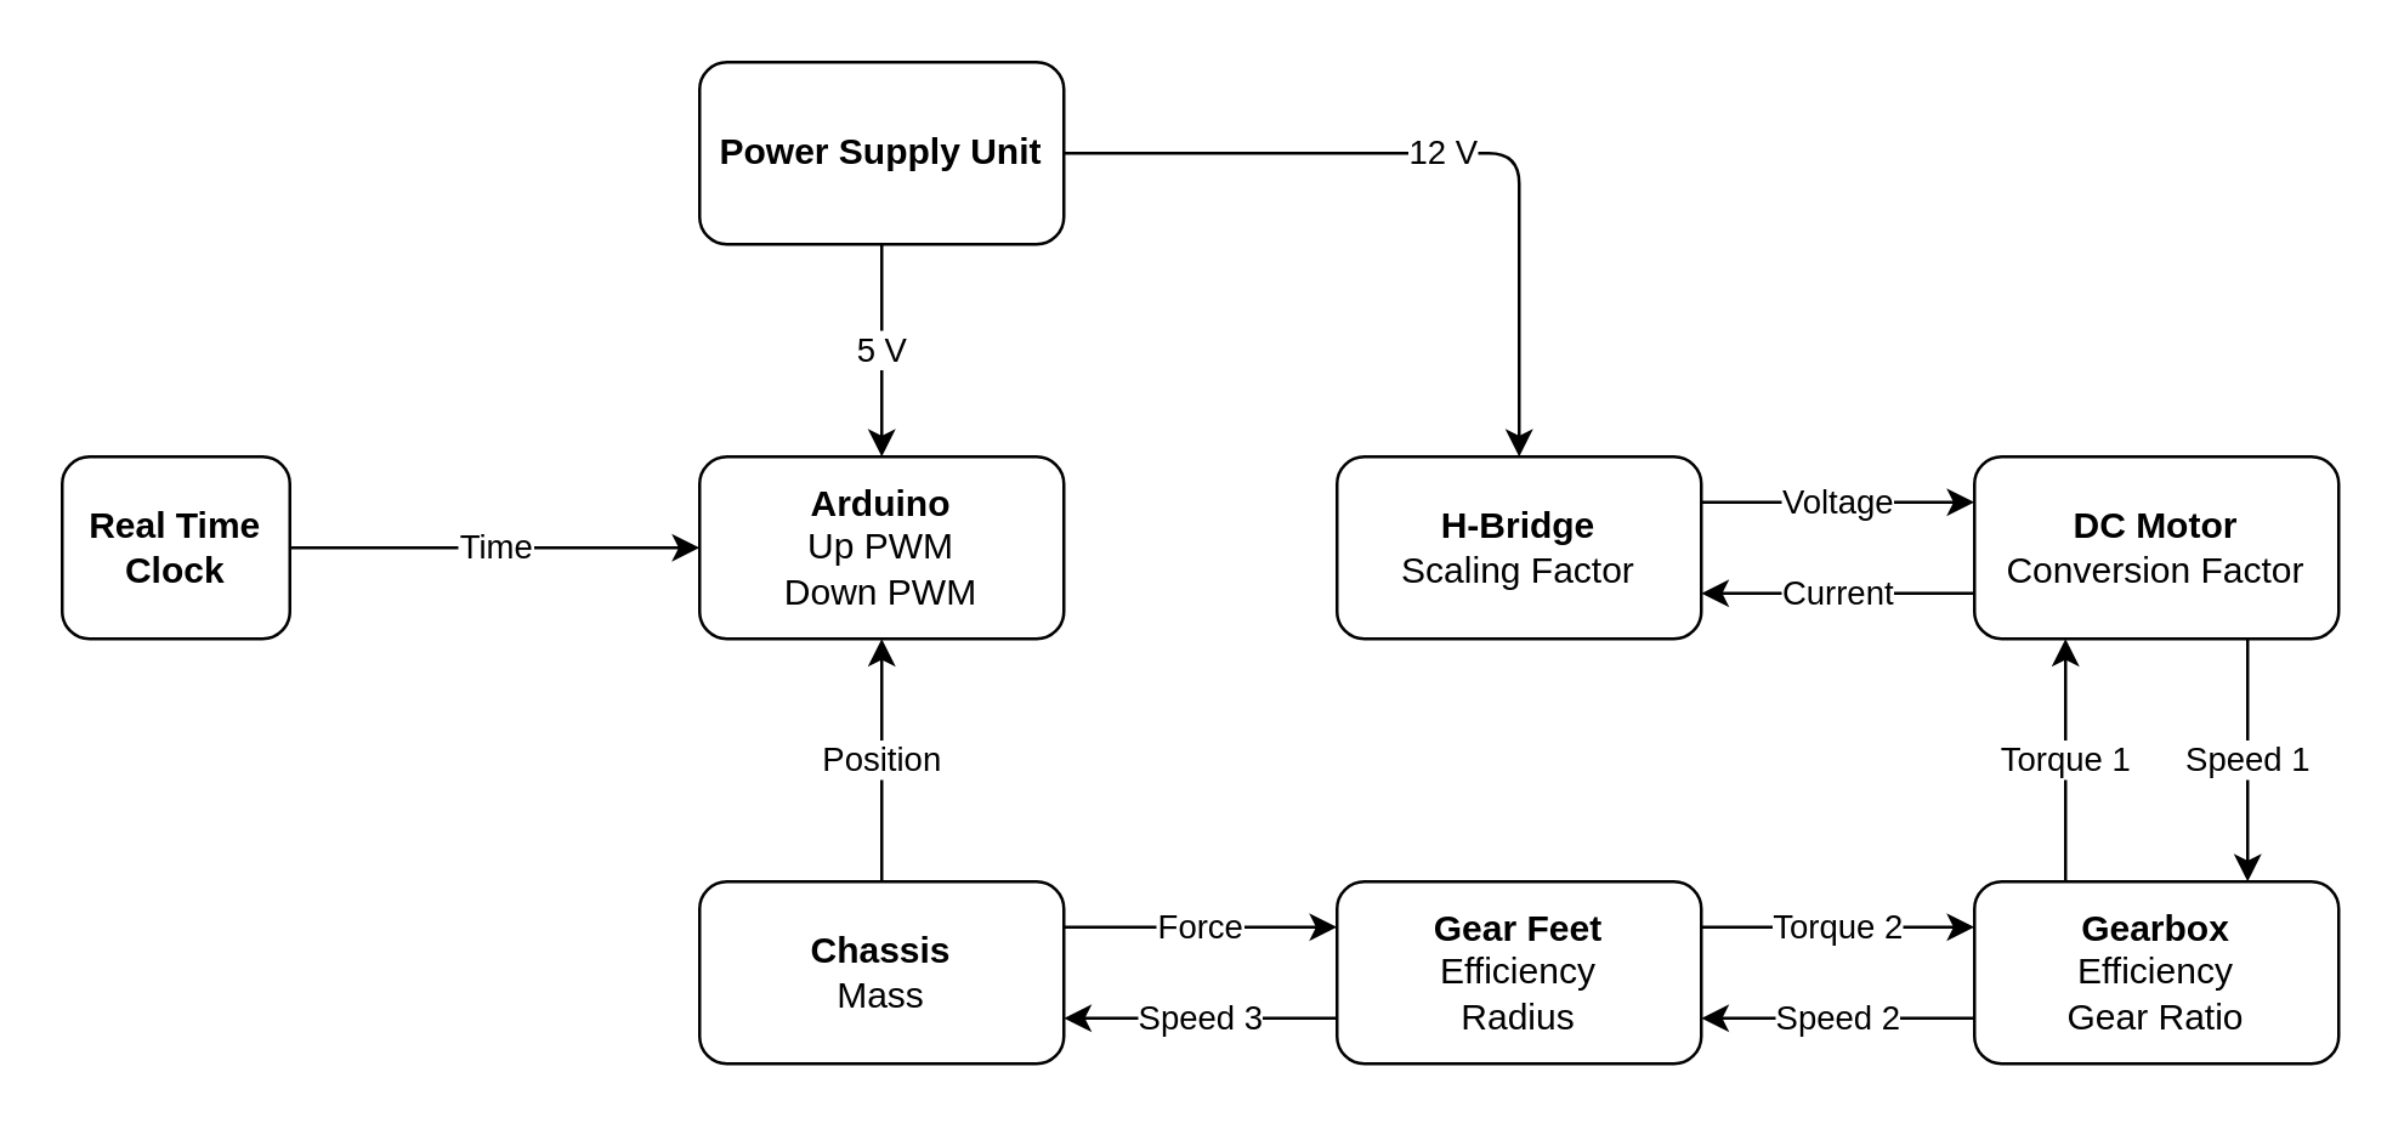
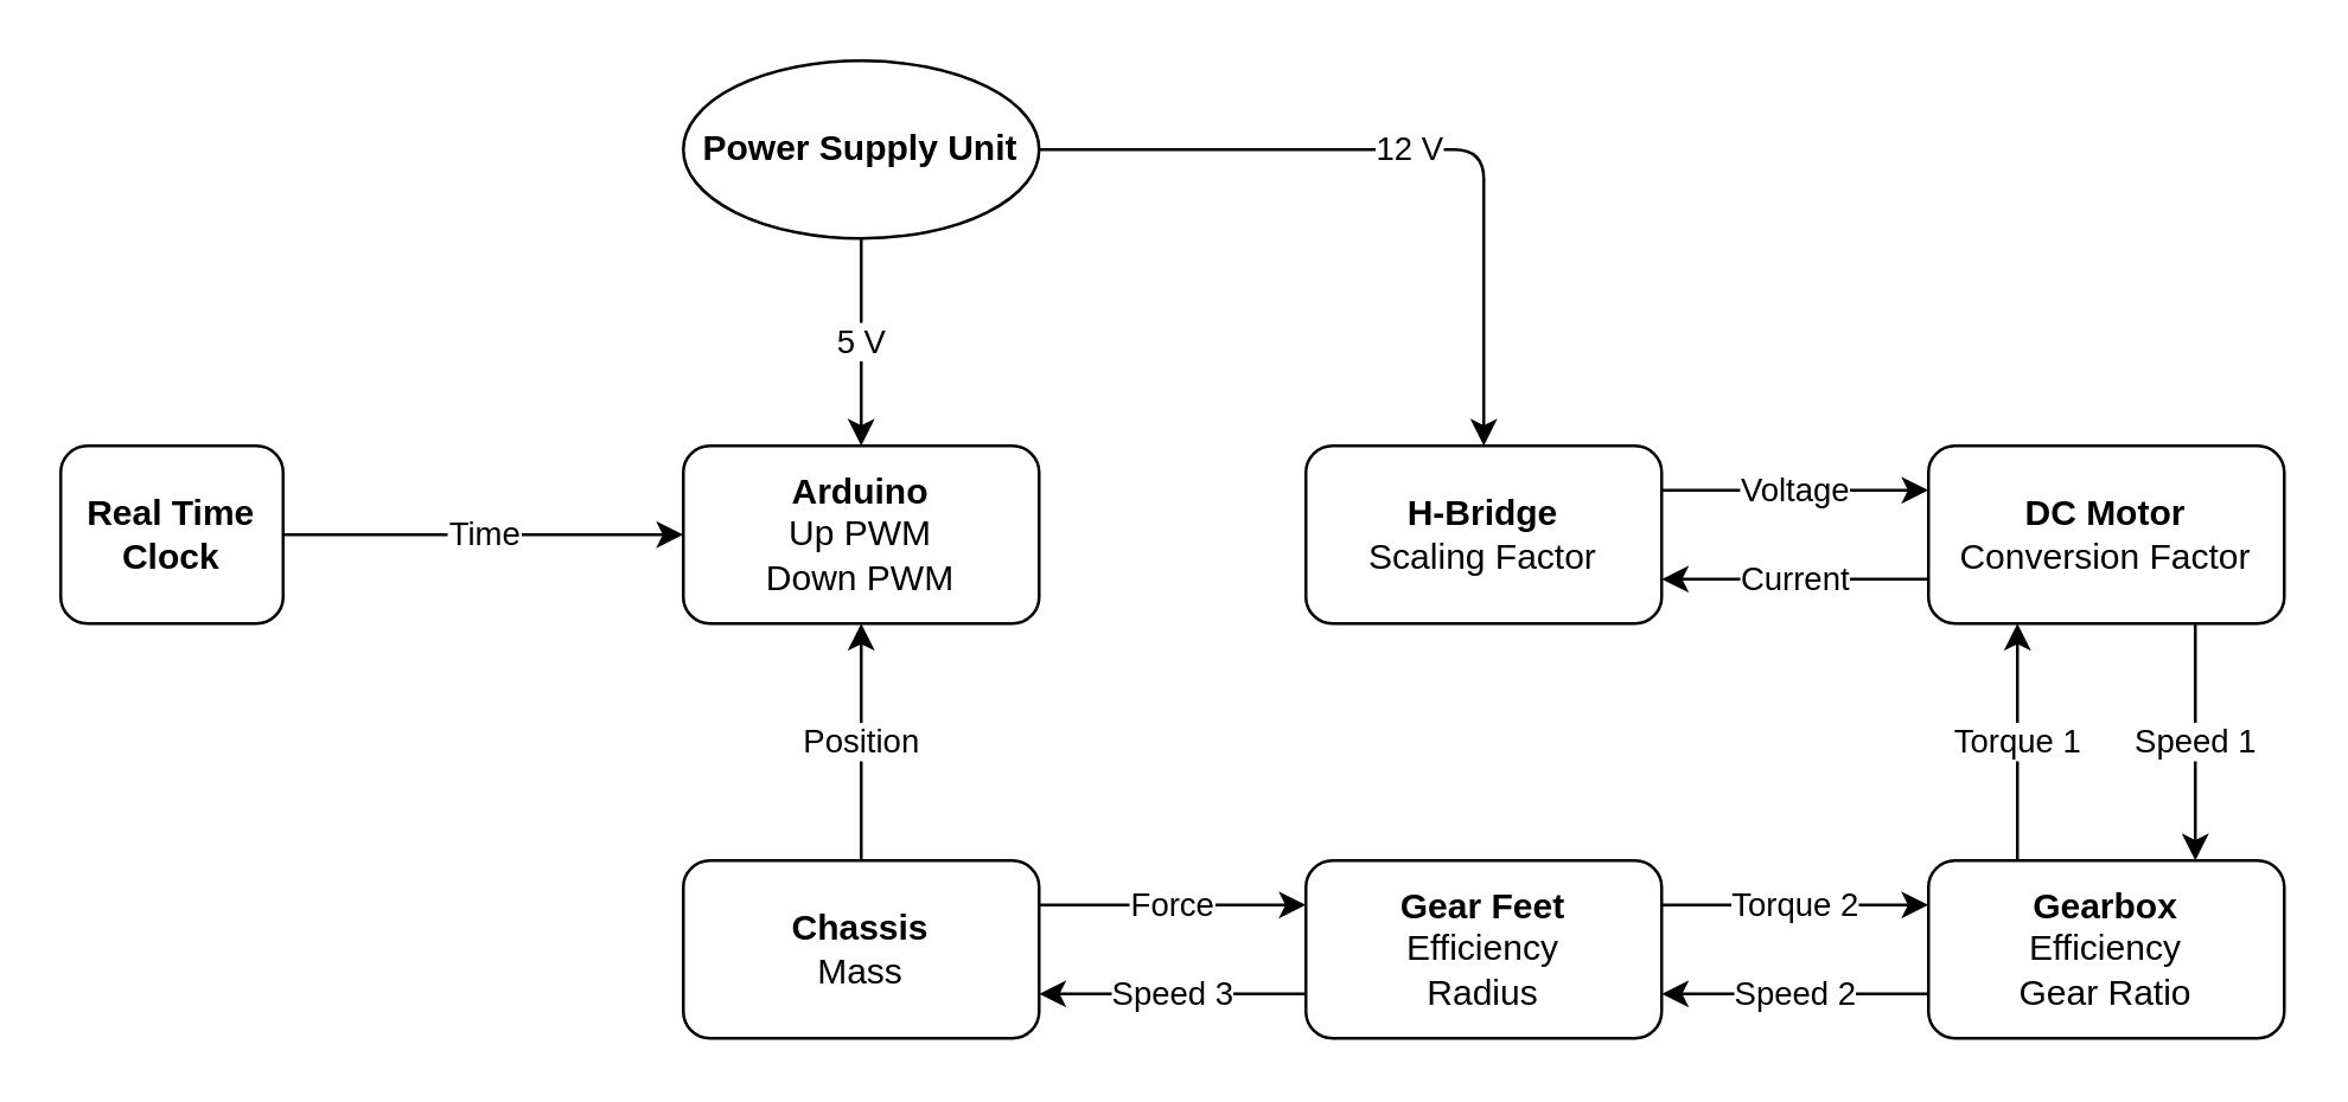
- <mxCell id="2" value="Power Supply Unit" style="rounded=1;whiteSpace=wrap;html=1;fontStyle=1" parent="1" vertex="1"><mxGeometry x="230" y="20" width="120" height="60" as="geometry" /></mxCell>
+ <mxCell id="2" value="Power Supply Unit" style="ellipse;whiteSpace=wrap;html=1;fontStyle=1;" parent="1" vertex="1"><mxGeometry x="230" y="20" width="120" height="60" as="geometry" /></mxCell>
